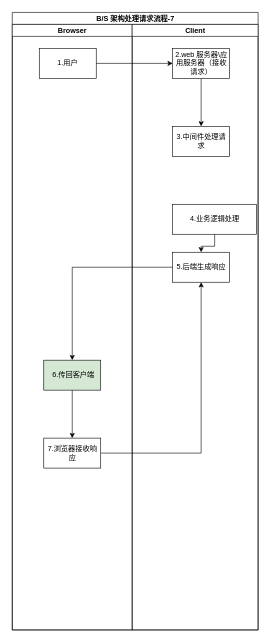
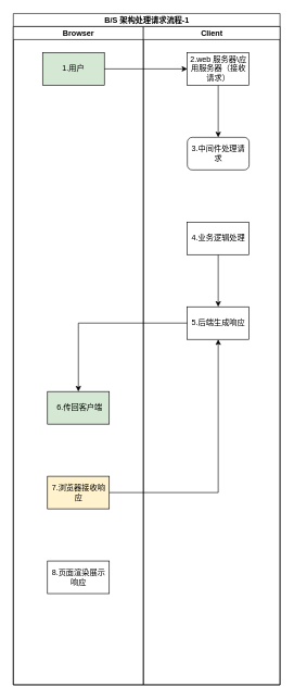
- <mxCell id="3" value="B/S 架构处理请求流程-7" style="swimlane;childLayout=stackLayout;resizeParent=1;resizeParentMax=0;startSize=20;html=1;" parent="1" vertex="1"><mxGeometry x="20" y="20" width="410" height="1030" as="geometry"><mxRectangle x="105.0" y="200" width="70" height="30" as="alternateBounds" /></mxGeometry></mxCell>
+ <mxCell id="3" value="B/S 架构处理请求流程-1" style="swimlane;childLayout=stackLayout;resizeParent=1;resizeParentMax=0;startSize=20;html=1;" parent="1" vertex="1"><mxGeometry x="20" y="20" width="410" height="1030" as="geometry"><mxRectangle x="105.0" y="200" width="70" height="30" as="alternateBounds" /></mxGeometry></mxCell>
- <mxCell id="5" value="1.用户" style="rounded=0;whiteSpace=wrap;html=1;" parent="4" vertex="1"><mxGeometry x="45" y="40" width="95" height="50" as="geometry" /></mxCell>
+ <mxCell id="5" value="1.用户" style="rounded=0;whiteSpace=wrap;html=1;fillColor=#d5e8d4;" parent="4" vertex="1"><mxGeometry x="45" y="40" width="95" height="50" as="geometry" /></mxCell>
- <mxCell id="14" value="3.中间件处理请求" style="rounded=0;whiteSpace=wrap;html=1;" parent="11" vertex="1"><mxGeometry x="67.5" y="170" width="95" height="50" as="geometry" /></mxCell>
+ <mxCell id="14" value="3.中间件处理请求" style="whiteSpace=wrap;html=1;rounded=1;" parent="11" vertex="1"><mxGeometry x="67.5" y="170" width="95" height="50" as="geometry" /></mxCell>
- <mxCell id="16" value="4.业务逻辑处理" style="rounded=0;whiteSpace=wrap;html=1;" parent="11" vertex="1"><mxGeometry x="67.5" y="300" width="140" height="50" as="geometry" /></mxCell>
+ <mxCell id="16" value="4.业务逻辑处理" style="rounded=0;whiteSpace=wrap;html=1;" parent="11" vertex="1"><mxGeometry x="67.5" y="300" width="95" height="50" as="geometry" /></mxCell>
- <mxCell id="17" value="5.后端生成响应" style="rounded=0;whiteSpace=wrap;html=1;" parent="11" vertex="1"><mxGeometry x="67.5" y="380" width="95" height="50" as="geometry" /></mxCell>
+ <mxCell id="17" value="5.后端生成响应" style="rounded=0;whiteSpace=wrap;html=1;" parent="11" vertex="1"><mxGeometry x="67.5" y="430" width="95" height="50" as="geometry" /></mxCell>
- <mxCell id="6" value="" style="edgeStyle=orthogonalEdgeStyle;rounded=0;orthogonalLoop=1;jettySize=auto;html=1;" parent="4" source="7" target="9" edge="1"><mxGeometry relative="1" as="geometry" /></mxCell>
- <mxCell id="9" value="7.浏览器接收响应" style="rounded=0;whiteSpace=wrap;html=1;" parent="4" vertex="1"><mxGeometry x="52.5" y="690" width="95" height="50" as="geometry" /></mxCell>
+ <mxCell id="9" value="7.浏览器接收响应" style="rounded=0;whiteSpace=wrap;html=1;fillColor=#fff2cc;" parent="4" vertex="1"><mxGeometry x="52.5" y="690" width="95" height="50" as="geometry" /></mxCell>
+ <mxCell id="10" value="8.页面渲染展示响应" style="rounded=0;whiteSpace=wrap;html=1;" parent="4" vertex="1"><mxGeometry x="52.5" y="820" width="95" height="50" as="geometry" /></mxCell>
